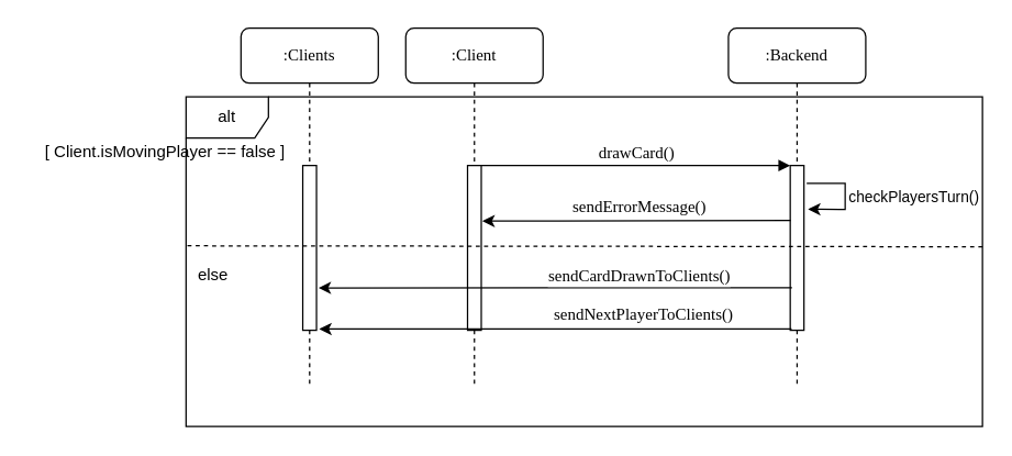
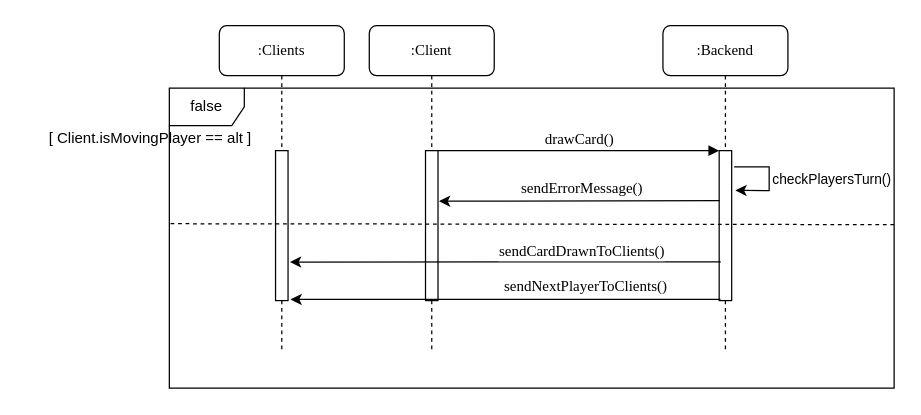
- <mxCell id="2" value="alt" style="shape=umlFrame;whiteSpace=wrap;html=1;" vertex="1" parent="1"><mxGeometry x="135" y="70" width="580" height="240" as="geometry" /></mxCell>
+ <mxCell id="2" value="false" style="shape=umlFrame;whiteSpace=wrap;html=1;" vertex="1" parent="1"><mxGeometry x="135" y="70" width="580" height="240" as="geometry" /></mxCell>
- <mxCell id="14" value="[ Client.isMovingPlayer == false ]" style="text;html=1;strokeColor=none;fillColor=none;align=center;verticalAlign=middle;whiteSpace=wrap;rounded=0;" vertex="1" parent="1"><mxGeometry x="20" y="100" width="200" height="20" as="geometry" /></mxCell>
+ <mxCell id="14" value="[ Client.isMovingPlayer == alt ]" style="text;html=1;strokeColor=none;fillColor=none;align=center;verticalAlign=middle;whiteSpace=wrap;rounded=0;" vertex="1" parent="1"><mxGeometry x="20" y="100" width="200" height="20" as="geometry" /></mxCell>
- <mxCell id="16" value="else" style="text;html=1;strokeColor=none;fillColor=none;align=center;verticalAlign=middle;whiteSpace=wrap;rounded=0;" vertex="1" parent="1"><mxGeometry x="135" y="190" width="40" height="20" as="geometry" /></mxCell>
